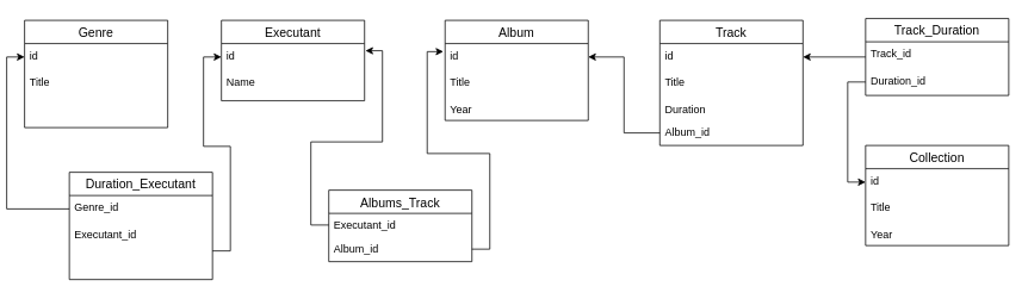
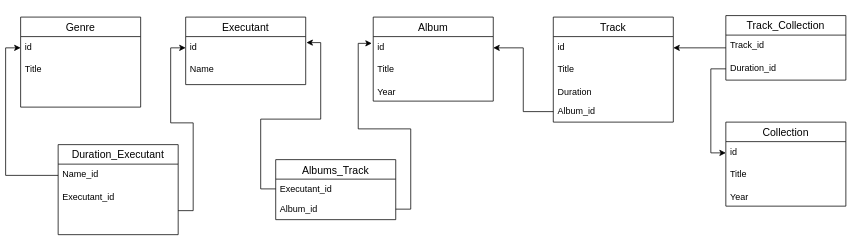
- <mxCell id="32" value="Track_Duration" style="swimlane;fontStyle=0;childLayout=stackLayout;horizontal=1;startSize=26;horizontalStack=0;resizeParent=1;resizeParentMax=0;resizeLast=0;collapsible=1;marginBottom=0;align=center;fontSize=14;" vertex="1" parent="1"><mxGeometry x="960" y="20" width="160" height="86" as="geometry" /></mxCell>
+ <mxCell id="32" value="Track_Collection" style="swimlane;fontStyle=0;childLayout=stackLayout;horizontal=1;startSize=26;horizontalStack=0;resizeParent=1;resizeParentMax=0;resizeLast=0;collapsible=1;marginBottom=0;align=center;fontSize=14;" vertex="1" parent="1"><mxGeometry x="960" y="20" width="160" height="86" as="geometry" /></mxCell>
- <mxCell id="18" value="Genre_id" style="text;strokeColor=none;fillColor=none;spacingLeft=4;spacingRight=4;overflow=hidden;rotatable=0;points=[[0,0.5],[1,0.5]];portConstraint=eastwest;fontSize=12;" vertex="1" parent="17"><mxGeometry y="26" width="160" height="30" as="geometry" /></mxCell>
+ <mxCell id="18" value="Name_id" style="text;strokeColor=none;fillColor=none;spacingLeft=4;spacingRight=4;overflow=hidden;rotatable=0;points=[[0,0.5],[1,0.5]];portConstraint=eastwest;fontSize=12;" vertex="1" parent="17"><mxGeometry y="26" width="160" height="30" as="geometry" /></mxCell>
